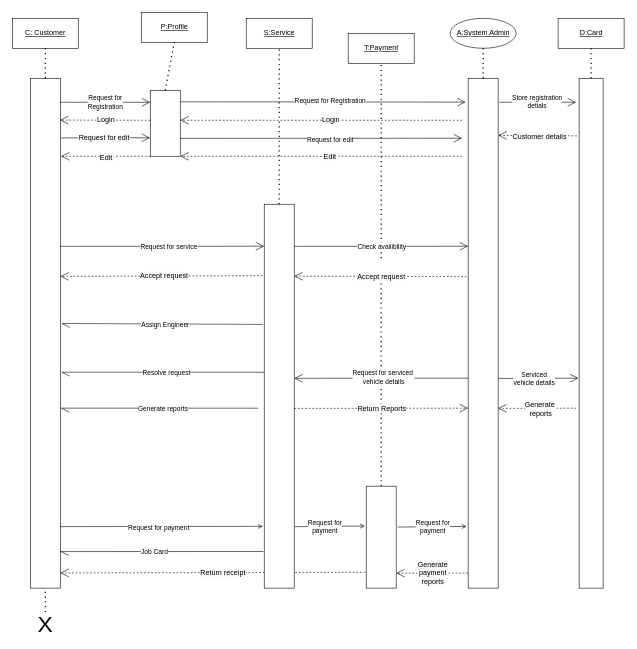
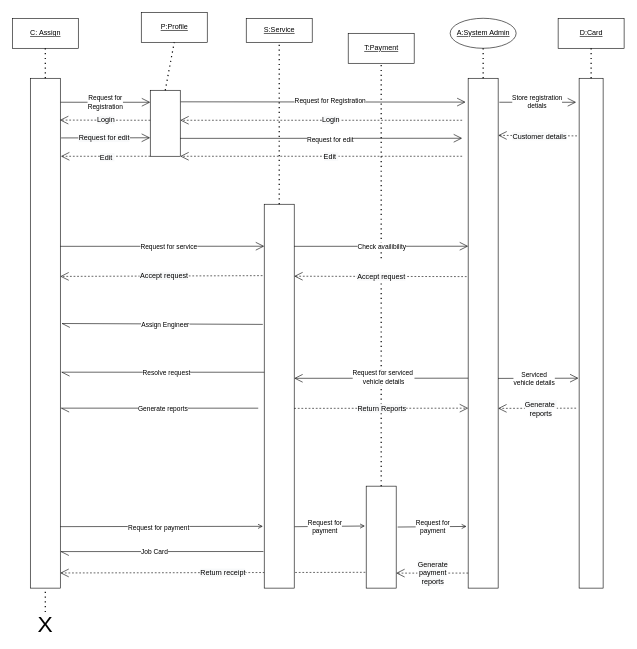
- <mxCell id="4" value="&lt;u&gt;C: Customer&lt;/u&gt;" style="html=1;" parent="1" vertex="1"><mxGeometry x="20" y="30" width="110" height="50" as="geometry" /></mxCell>
+ <mxCell id="4" value="&lt;u&gt;C: Assign&lt;/u&gt;" style="html=1;" parent="1" vertex="1"><mxGeometry x="20" y="30" width="110" height="50" as="geometry" /></mxCell>
- <mxCell id="6" value="S:Service" style="html=1;fontStyle=4" parent="1" vertex="1"><mxGeometry x="410" y="30" width="110" height="50" as="geometry" /></mxCell>
+ <mxCell id="6" value="S:Service" style="html=1;fontStyle=4" parent="1" vertex="1"><mxGeometry x="410" y="30" width="110" height="40" as="geometry" /></mxCell>
